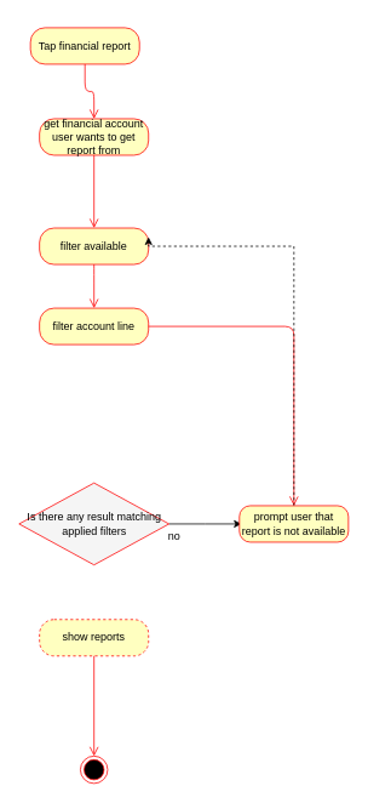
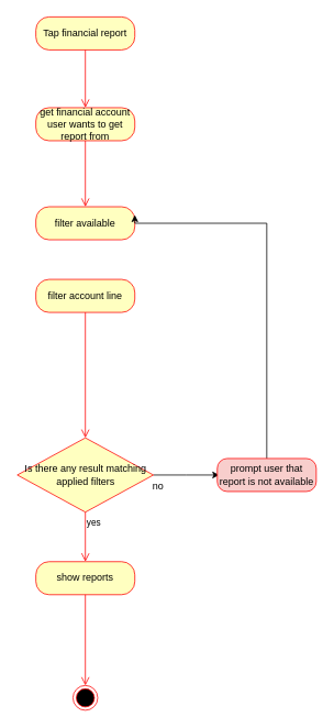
- <mxCell id="2" value="Tap financial report" style="rounded=1;whiteSpace=wrap;html=1;arcSize=40;fontColor=#000000;fillColor=#ffffc0;strokeColor=#ff0000;" parent="1" vertex="1"><mxGeometry x="33" y="30" width="120" height="40" as="geometry" /></mxCell>
+ <mxCell id="2" value="Tap financial report" style="rounded=1;whiteSpace=wrap;html=1;arcSize=40;fontColor=#000000;fillColor=#ffffc0;strokeColor=#ff0000;" parent="1" vertex="1"><mxGeometry x="43" y="20" width="120" height="40" as="geometry" /></mxCell>
- <mxCell id="16" value="" style="edgeStyle=orthogonalEdgeStyle;rounded=0;orthogonalLoop=1;jettySize=auto;html=1;entryX=1;entryY=0.25;entryDx=0;entryDy=0;dashed=1;" edge="1" parent="1" source="17" target="6"><mxGeometry relative="1" as="geometry"><mxPoint x="283" y="190" as="targetPoint" /><Array as="points"><mxPoint x="323" y="270" /><mxPoint x="163" y="270" /></Array></mxGeometry></mxCell>
+ <mxCell id="16" value="" style="edgeStyle=orthogonalEdgeStyle;rounded=0;orthogonalLoop=1;jettySize=auto;html=1;entryX=1;entryY=0.25;entryDx=0;entryDy=0;" edge="1" parent="1" source="17" target="6"><mxGeometry relative="1" as="geometry"><mxPoint x="283" y="190" as="targetPoint" /><Array as="points"><mxPoint x="323" y="270" /><mxPoint x="163" y="270" /></Array></mxGeometry></mxCell>
- <mxCell id="15" value="" style="edgeStyle=orthogonalEdgeStyle;html=1;verticalAlign=bottom;endArrow=open;endSize=8;strokeColor=#ff0000;entryX=0.5;entryY=0;entryDx=0;entryDy=0;exitX=0.5;exitY=1;exitDx=0;exitDy=0;" parent="1" source="6" target="13" edge="1"><mxGeometry relative="1" as="geometry"><mxPoint x="53.143" y="380.095" as="targetPoint" /><mxPoint x="53.143" y="300" as="sourcePoint" /><Array as="points"><mxPoint x="103" y="300" /><mxPoint x="103" y="300" /></Array></mxGeometry></mxCell>
- <mxCell id="14" value="" style="edgeStyle=orthogonalEdgeStyle;html=1;verticalAlign=bottom;endArrow=open;endSize=8;strokeColor=#ff0000;" parent="1" source="13" edge="1" target="17"><mxGeometry relative="1" as="geometry"><mxPoint x="103" y="438" as="targetPoint" /></mxGeometry></mxCell>
+ <mxCell id="14" value="" style="edgeStyle=orthogonalEdgeStyle;html=1;verticalAlign=bottom;endArrow=open;endSize=8;strokeColor=#ff0000;" parent="1" source="13" edge="1" target="8"><mxGeometry relative="1" as="geometry"><mxPoint x="103" y="438" as="targetPoint" /></mxGeometry></mxCell>
- <mxCell id="8" value="Is there any result matching applied filters" style="rhombus;whiteSpace=wrap;html=1;fillColor=#f5f5f5;strokeColor=#ff0000;" parent="1" vertex="1"><mxGeometry x="20.5" y="530" width="165" height="90" as="geometry" /></mxCell>
+ <mxCell id="8" value="Is there any result matching applied filters" style="rhombus;whiteSpace=wrap;html=1;fillColor=#ffffc0;strokeColor=#ff0000;" parent="1" vertex="1"><mxGeometry x="20.5" y="530" width="165" height="90" as="geometry" /></mxCell>
- <mxCell id="17" value="prompt user that report is not available" style="rounded=1;whiteSpace=wrap;html=1;arcSize=30;fontColor=#000000;fillColor=#ffffc0;strokeColor=#ff0000;" vertex="1" parent="1"><mxGeometry x="263" y="555" width="120" height="40" as="geometry" /></mxCell>
+ <mxCell id="17" value="prompt user that report is not available" style="rounded=1;whiteSpace=wrap;html=1;arcSize=30;fontColor=#000000;fillColor=#f8cecc;strokeColor=#ff0000;" vertex="1" parent="1"><mxGeometry x="263" y="555" width="120" height="40" as="geometry" /></mxCell>
+ <mxCell id="9" value="yes" style="edgeStyle=orthogonalEdgeStyle;html=1;align=left;verticalAlign=top;endArrow=open;endSize=8;strokeColor=#ff0000;entryX=0.5;entryY=0;entryDx=0;entryDy=0;" parent="1" source="8" target="10" edge="1"><mxGeometry x="-1" relative="1" as="geometry"><mxPoint x="103" y="670" as="targetPoint" /></mxGeometry></mxCell>
- <mxCell id="10" value="show reports" style="rounded=1;whiteSpace=wrap;html=1;arcSize=40;fontColor=#000000;fillColor=#ffffc0;strokeColor=#ff0000;dashed=1;" parent="1" vertex="1"><mxGeometry x="43" y="680" width="120" height="40" as="geometry" /></mxCell>
+ <mxCell id="10" value="show reports" style="rounded=1;whiteSpace=wrap;html=1;arcSize=40;fontColor=#000000;fillColor=#ffffc0;strokeColor=#ff0000;" parent="1" vertex="1"><mxGeometry x="43" y="680" width="120" height="40" as="geometry" /></mxCell>
